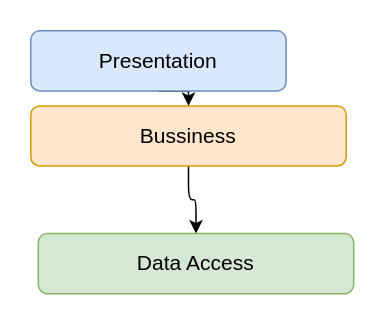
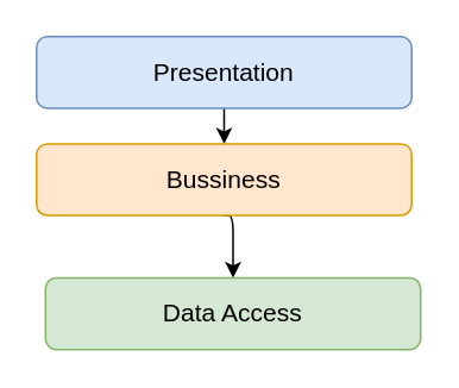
- <mxCell id="3" value="&lt;font style=&quot;font-size: 14px&quot;&gt;Presentation&lt;/font&gt;" style="rounded=1;whiteSpace=wrap;html=1;fillColor=#dae8fc;strokeColor=#6c8ebf;" vertex="1" parent="1"><mxGeometry x="20" y="20" width="170" height="40" as="geometry" /></mxCell>
+ <mxCell id="3" value="&lt;font style=&quot;font-size: 14px&quot;&gt;Presentation&lt;/font&gt;" style="rounded=1;whiteSpace=wrap;html=1;fillColor=#dae8fc;strokeColor=#6c8ebf;" vertex="1" parent="1"><mxGeometry x="20" y="20" width="210" height="40" as="geometry" /></mxCell>
- <mxCell id="5" value="&lt;font style=&quot;font-size: 14px&quot;&gt;Bussiness&lt;/font&gt;" style="rounded=1;whiteSpace=wrap;html=1;fillColor=#ffe6cc;strokeColor=#d79b00;" vertex="1" parent="1"><mxGeometry x="20" y="70" width="210" height="40" as="geometry" /></mxCell>
+ <mxCell id="5" value="&lt;font style=&quot;font-size: 14px&quot;&gt;Bussiness&lt;/font&gt;" style="rounded=1;whiteSpace=wrap;html=1;fillColor=#ffe6cc;strokeColor=#d79b00;" vertex="1" parent="1"><mxGeometry x="20" y="80" width="210" height="40" as="geometry" /></mxCell>
